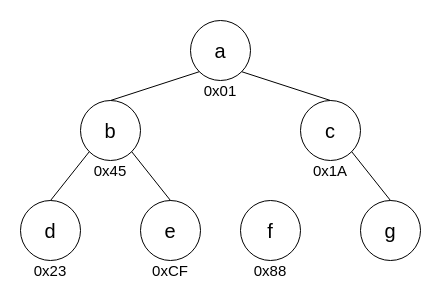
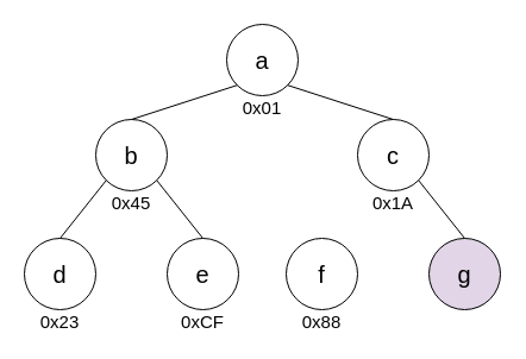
- <mxCell id="3" value="&lt;font style=&quot;font-size: 20px;&quot;&gt;g&lt;/font&gt;" style="ellipse;whiteSpace=wrap;html=1;aspect=fixed;" parent="1" vertex="1"><mxGeometry x="360" y="200" width="60" height="60" as="geometry" /></mxCell>
+ <mxCell id="3" value="&lt;font style=&quot;font-size: 20px;&quot;&gt;g&lt;/font&gt;" style="ellipse;whiteSpace=wrap;html=1;aspect=fixed;fillColor=#e1d5e7;" parent="1" vertex="1"><mxGeometry x="360" y="200" width="60" height="60" as="geometry" /></mxCell>
